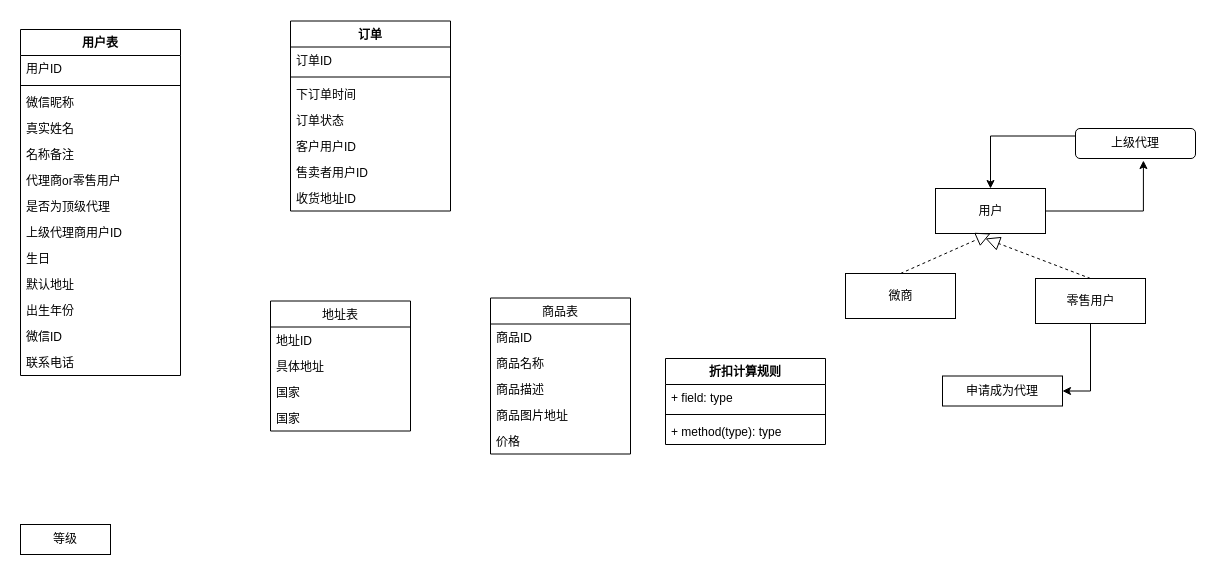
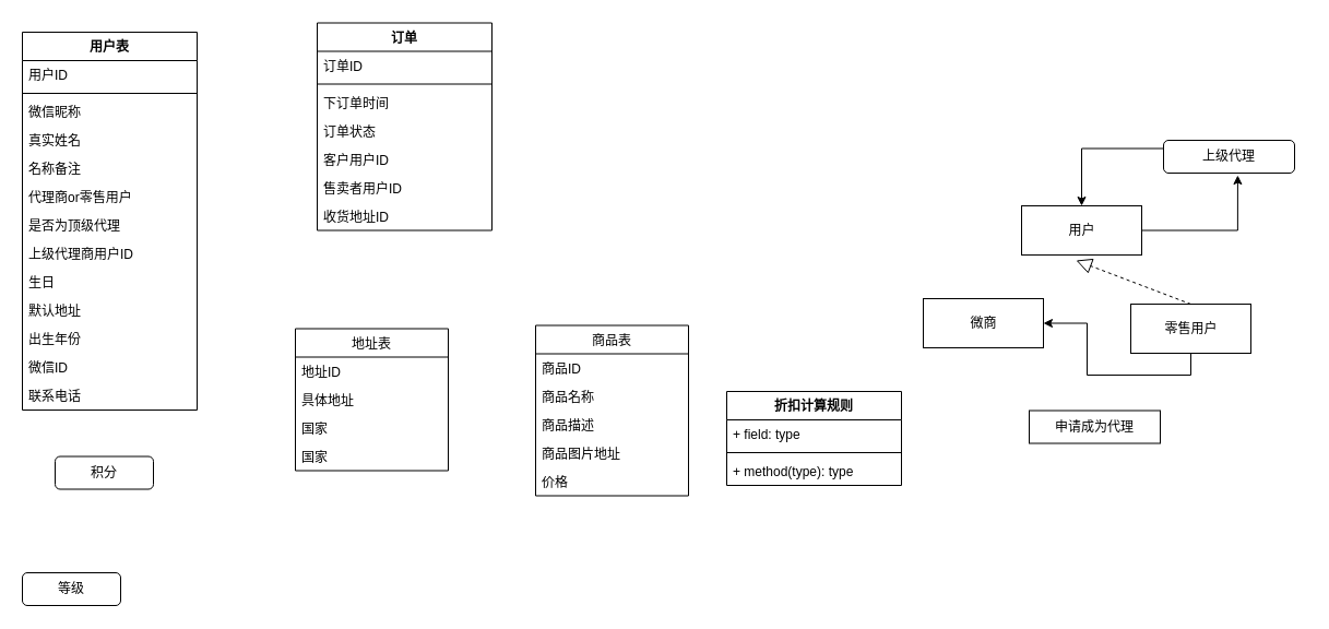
- <mxCell id="8" value="上级代理" style="rounded=1;whiteSpace=wrap;html=1;" parent="1" vertex="1"><mxGeometry x="1075" y="128" width="120" height="30" as="geometry" /></mxCell>
+ <mxCell id="8" value="上级代理" style="rounded=1;whiteSpace=wrap;html=1;" parent="1" vertex="1"><mxGeometry x="1065" y="128" width="120" height="30" as="geometry" /></mxCell>
- <mxCell id="9" value="" style="endArrow=block;dashed=1;endFill=0;endSize=12;html=1;exitX=0.5;exitY=0;exitDx=0;exitDy=0;entryX=0.5;entryY=1;entryDx=0;entryDy=0;" parent="1" source="4" target="3" edge="1"><mxGeometry width="160" relative="1" as="geometry"><mxPoint x="995" y="388" as="sourcePoint" /><mxPoint x="925" y="218" as="targetPoint" /></mxGeometry></mxCell>
- <mxCell id="5" style="edgeStyle=orthogonalEdgeStyle;rounded=0;orthogonalLoop=1;jettySize=auto;html=1;exitX=0.5;exitY=1;exitDx=0;exitDy=0;entryX=1;entryY=0.5;entryDx=0;entryDy=0;" edge="1" parent="1" source="6" target="13"><mxGeometry relative="1" as="geometry" /></mxCell>
+ <mxCell id="5" style="edgeStyle=orthogonalEdgeStyle;rounded=0;orthogonalLoop=1;jettySize=auto;html=1;exitX=0.5;exitY=1;exitDx=0;exitDy=0;" edge="1" parent="1" source="6" target="4"><mxGeometry relative="1" as="geometry" /></mxCell>
+ <mxCell id="11" value="积分" style="rounded=1;whiteSpace=wrap;html=1;" vertex="1" parent="1"><mxGeometry x="50" y="417.5" width="90" height="30" as="geometry" /></mxCell>
- <mxCell id="12" value="等级" style="whiteSpace=wrap;html=1;rounded=0;" vertex="1" parent="1"><mxGeometry x="20" y="524" width="90" height="30" as="geometry" /></mxCell>
+ <mxCell id="12" value="等级" style="rounded=1;whiteSpace=wrap;html=1;" vertex="1" parent="1"><mxGeometry x="20" y="524" width="90" height="30" as="geometry" /></mxCell>
